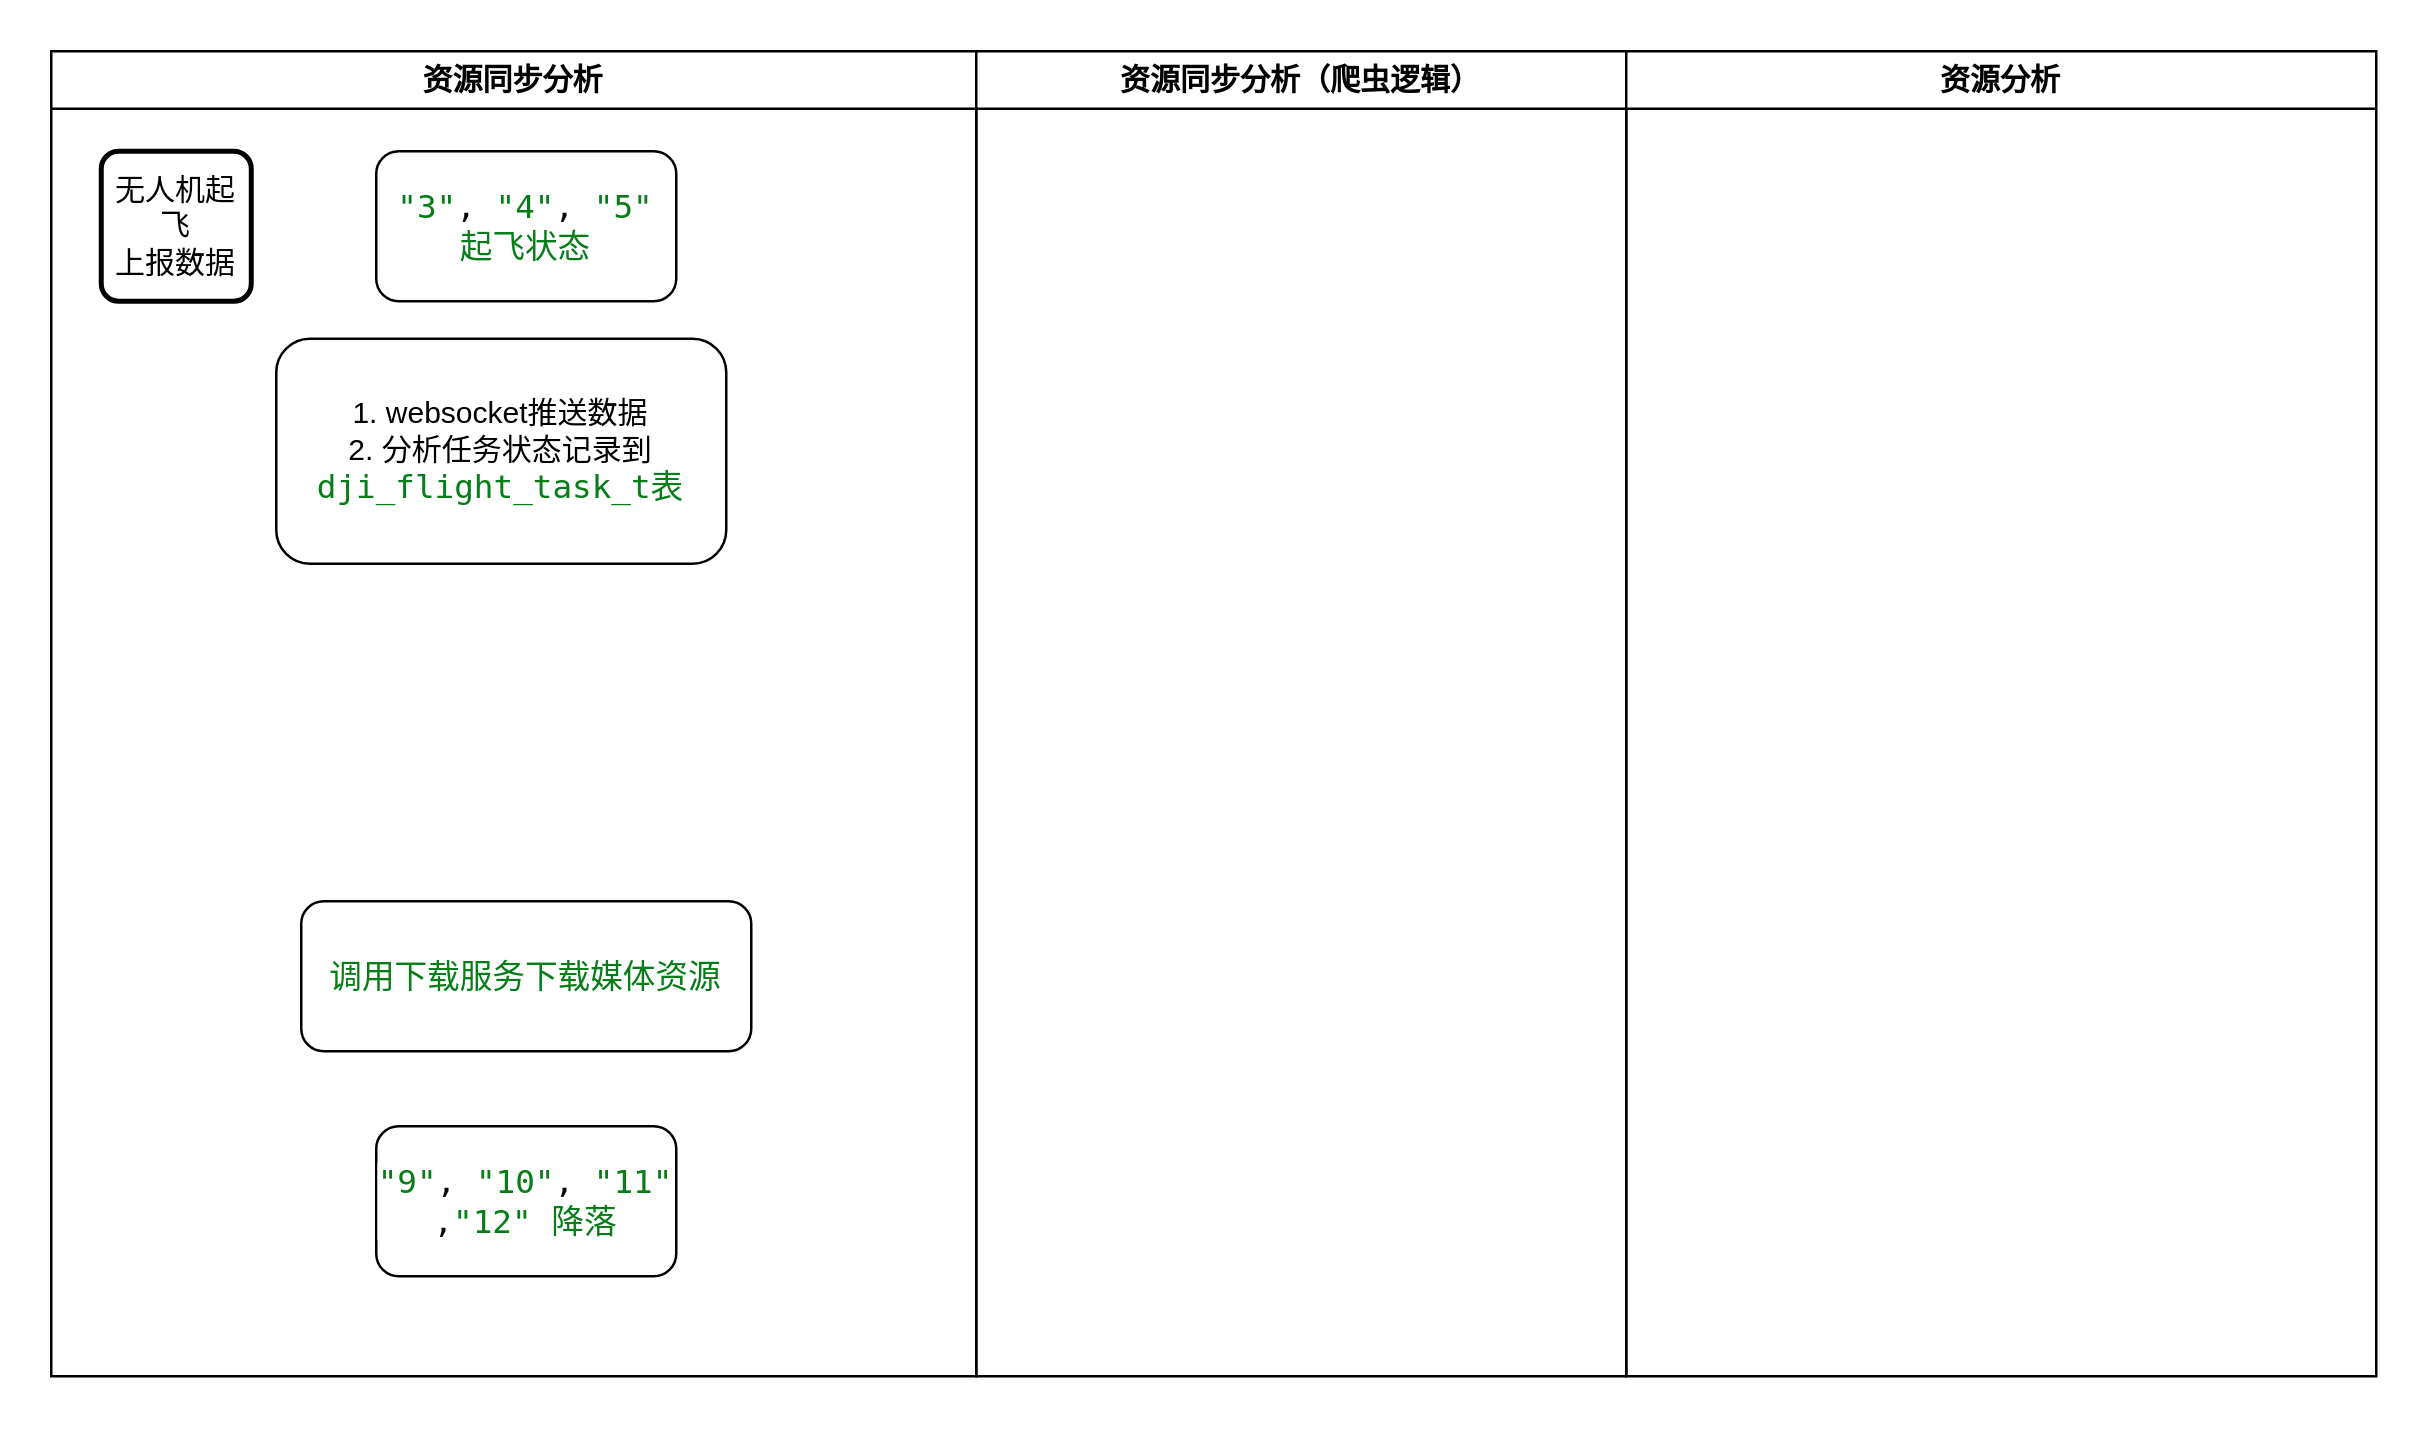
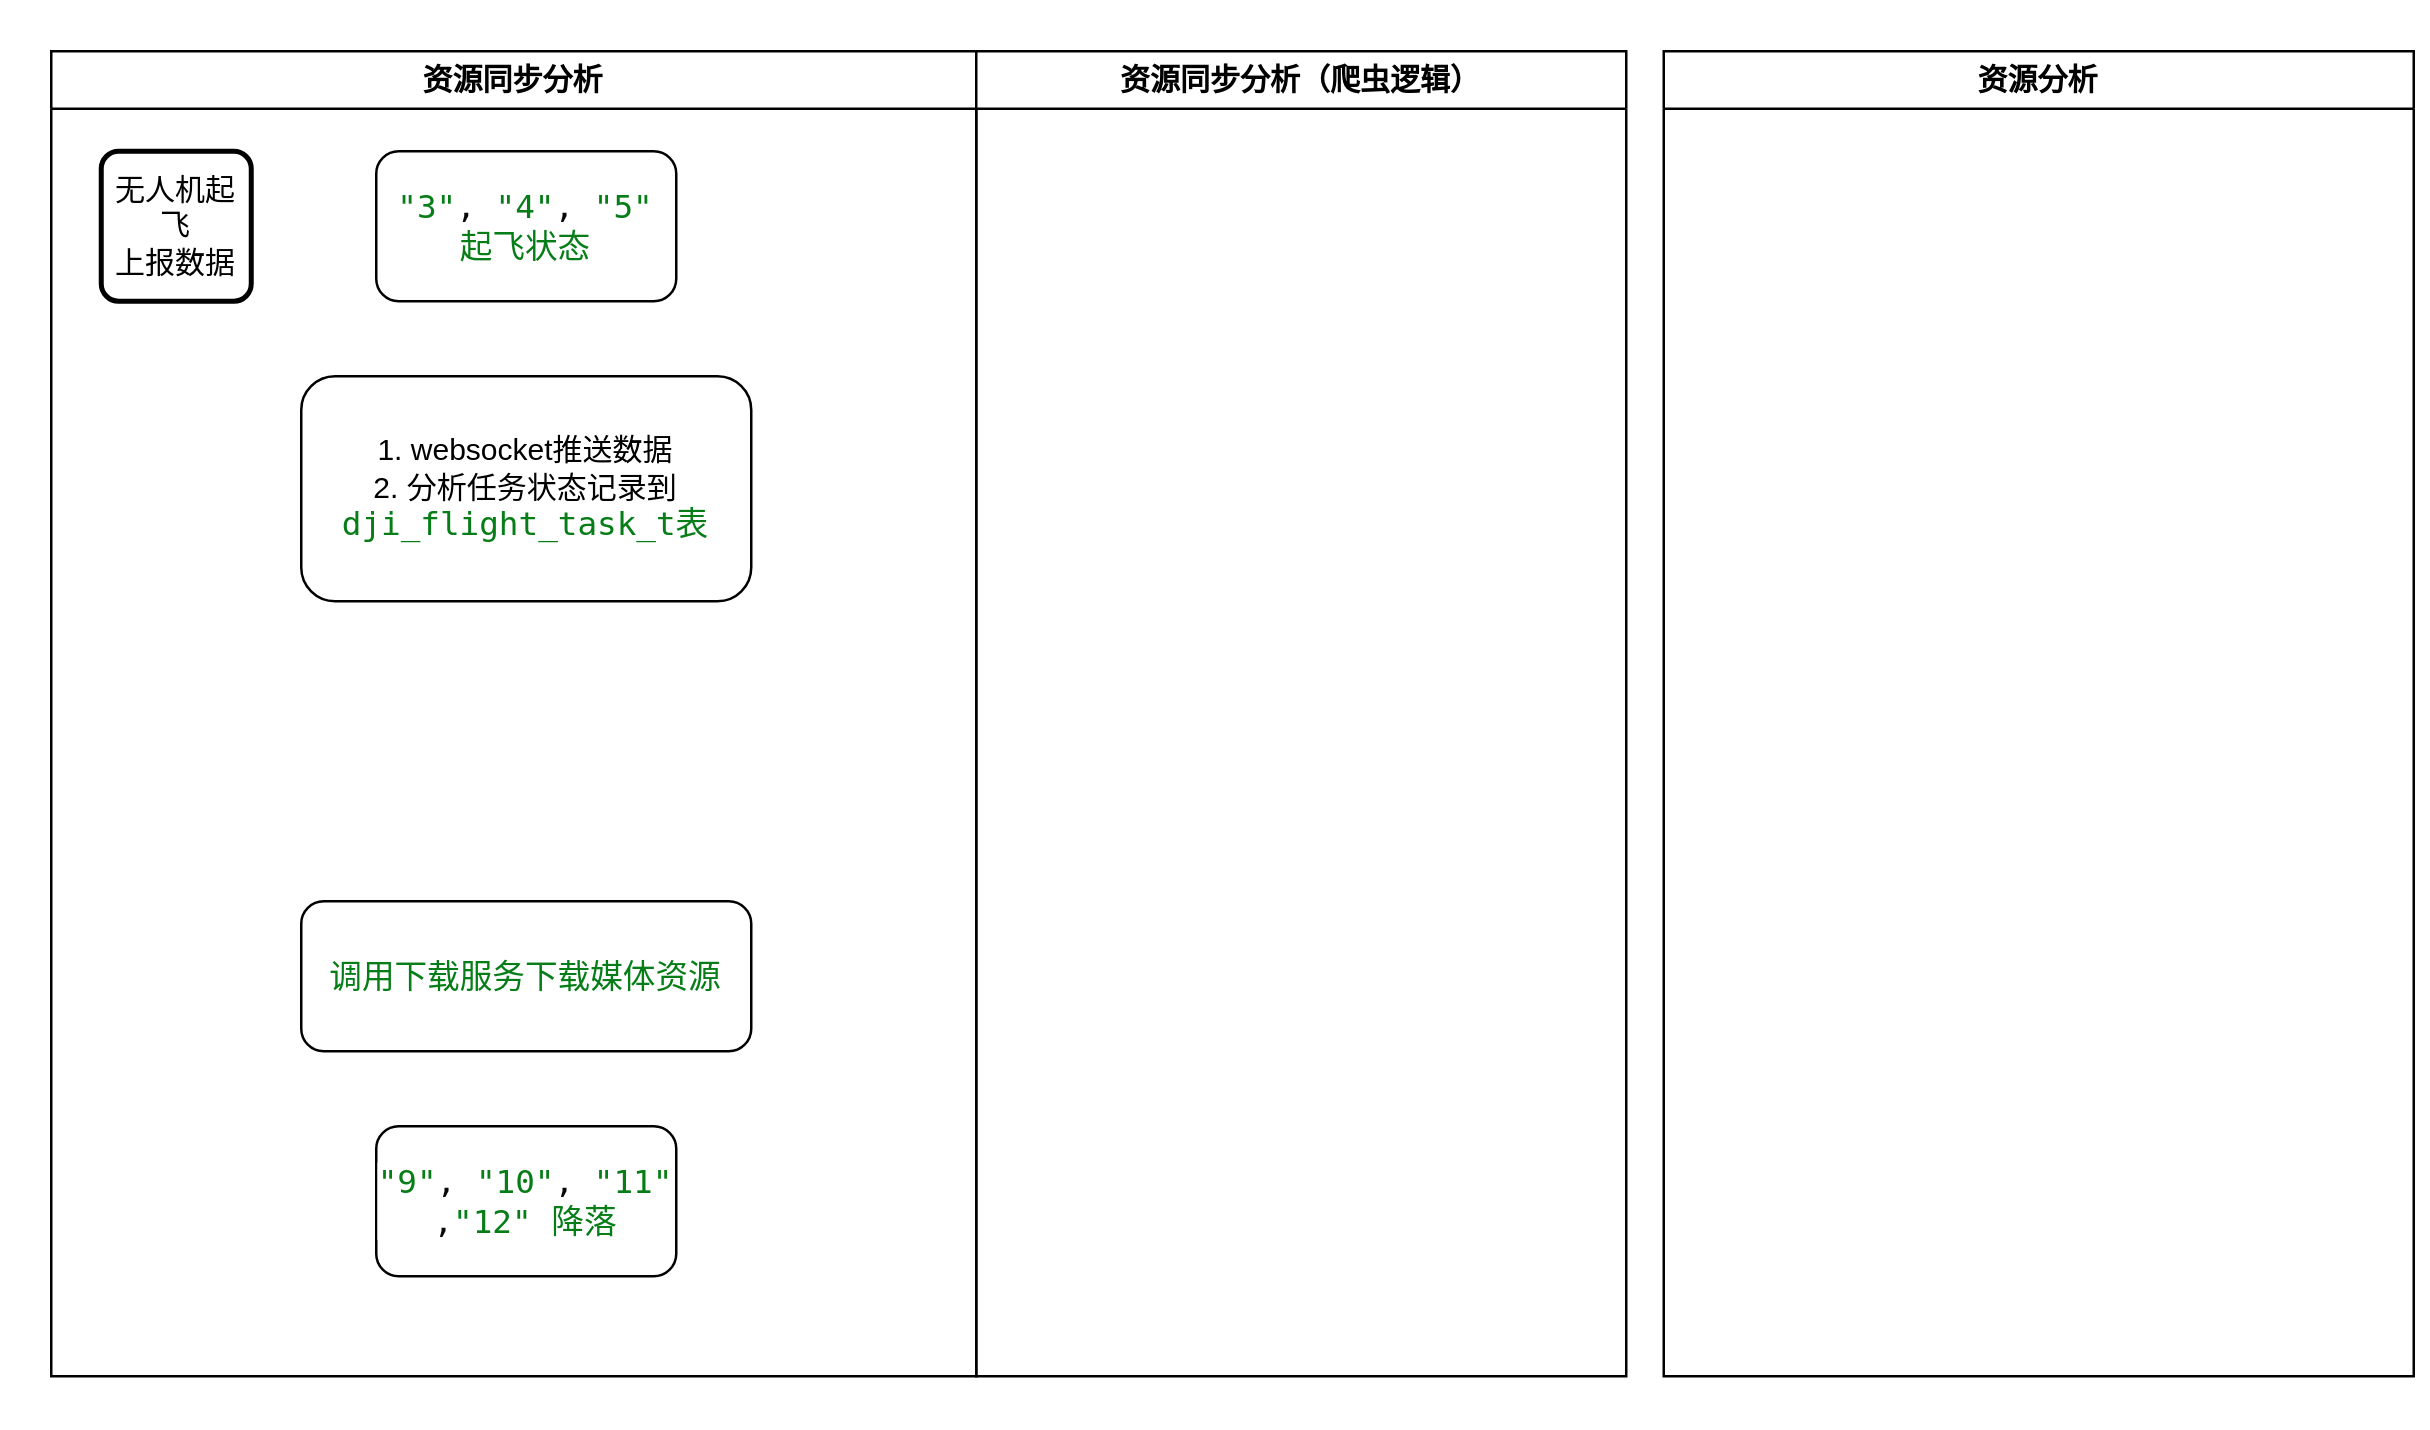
- <mxCell id="6" value="1.&amp;nbsp;websocket推送数据&lt;br&gt;2.&amp;nbsp;分析任务状态记录到&lt;span style=&quot;color: rgb(6, 125, 23); font-family: &amp;quot;JetBrains Mono&amp;quot;, monospace; font-size: 9.8pt; background-color: rgb(255, 255, 255);&quot;&gt;dji_flight_task_t表&lt;/span&gt;" style="rounded=1;whiteSpace=wrap;html=1;" vertex="1" parent="2"><mxGeometry x="90" y="115" width="180" height="90" as="geometry" /></mxCell>
+ <mxCell id="6" value="1.&amp;nbsp;websocket推送数据&lt;br&gt;2.&amp;nbsp;分析任务状态记录到&lt;span style=&quot;color: rgb(6, 125, 23); font-family: &amp;quot;JetBrains Mono&amp;quot;, monospace; font-size: 9.8pt; background-color: rgb(255, 255, 255);&quot;&gt;dji_flight_task_t表&lt;/span&gt;" style="rounded=1;whiteSpace=wrap;html=1;" vertex="1" parent="2"><mxGeometry x="100" y="130" width="180" height="90" as="geometry" /></mxCell>
- <mxCell id="9" value="资源分析" style="swimlane;whiteSpace=wrap;html=1;" vertex="1" parent="1"><mxGeometry x="650" y="20" width="300" height="530" as="geometry" /></mxCell>
+ <mxCell id="9" value="资源分析" style="swimlane;whiteSpace=wrap;html=1;" vertex="1" parent="1"><mxGeometry x="665" y="20" width="300" height="530" as="geometry" /></mxCell>
